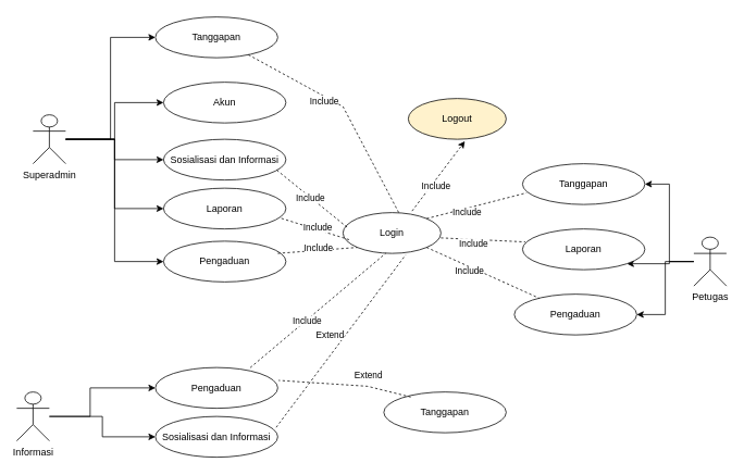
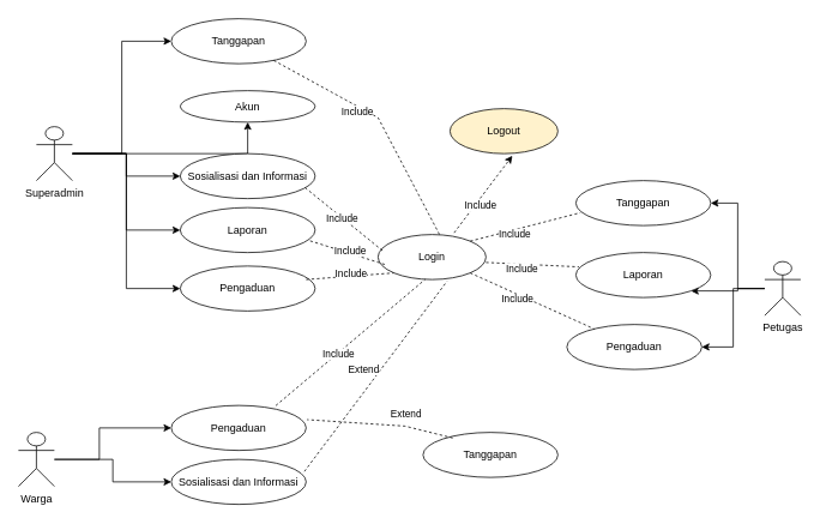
- <mxCell id="25" value="Akun" style="ellipse;whiteSpace=wrap;html=1;" parent="1" vertex="1"><mxGeometry x="200" y="100" width="150" height="50" as="geometry" /></mxCell>
+ <mxCell id="25" value="Akun" style="ellipse;whiteSpace=wrap;html=1;" parent="1" vertex="1"><mxGeometry x="200" y="100" width="150" height="35" as="geometry" /></mxCell>
- <mxCell id="14" value="&lt;div&gt;Informasi&lt;/div&gt;" style="shape=umlActor;verticalLabelPosition=bottom;verticalAlign=top;html=1;outlineConnect=0;direction=east;" parent="1" vertex="1"><mxGeometry x="20" y="480" width="40" height="60" as="geometry" /></mxCell>
+ <mxCell id="14" value="&lt;div&gt;Warga&lt;/div&gt;" style="shape=umlActor;verticalLabelPosition=bottom;verticalAlign=top;html=1;outlineConnect=0;direction=east;" parent="1" vertex="1"><mxGeometry x="20" y="480" width="40" height="60" as="geometry" /></mxCell>
